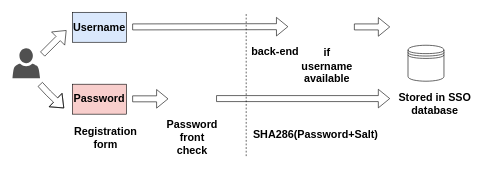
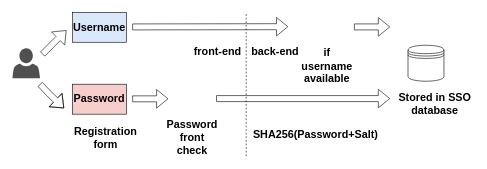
+ <mxCell id="10" value="&lt;b&gt;front-end&lt;/b&gt;" style="text;html=1;strokeColor=none;fillColor=none;align=center;verticalAlign=middle;whiteSpace=wrap;rounded=0;fontSize=18;" vertex="1" parent="1"><mxGeometry x="320" y="70" width="85" height="30" as="geometry" /></mxCell>
- <mxCell id="16" value="&lt;b&gt;SHA286(Password+Salt)&lt;br&gt;&lt;/b&gt;" style="text;html=1;strokeColor=none;fillColor=none;align=center;verticalAlign=middle;whiteSpace=wrap;rounded=0;fontSize=18;" vertex="1" parent="1"><mxGeometry x="416" y="205" width="220" height="40" as="geometry" /></mxCell>
+ <mxCell id="16" value="&lt;b&gt;SHA256(Password+Salt)&lt;br&gt;&lt;/b&gt;" style="text;html=1;strokeColor=none;fillColor=none;align=center;verticalAlign=middle;whiteSpace=wrap;rounded=0;fontSize=18;" vertex="1" parent="1"><mxGeometry x="416" y="205" width="220" height="40" as="geometry" /></mxCell>
